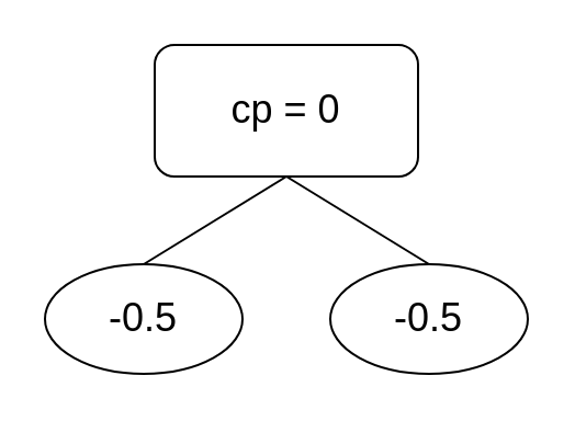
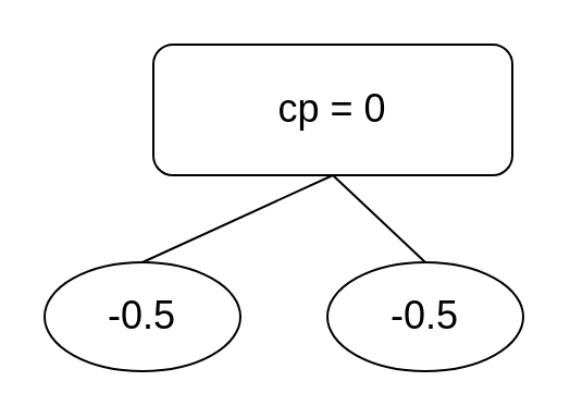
- <mxCell id="2" value="&lt;font style=&quot;font-size: 18px&quot;&gt;cp = 0&lt;/font&gt;" style="rounded=1;whiteSpace=wrap;html=1;" vertex="1" parent="1"><mxGeometry x="70" y="20" width="120" height="60" as="geometry" /></mxCell>
+ <mxCell id="2" value="&lt;font style=&quot;font-size: 18px&quot;&gt;cp = 0&lt;/font&gt;" style="rounded=1;whiteSpace=wrap;html=1;" vertex="1" parent="1"><mxGeometry x="70" y="20" width="165" height="60" as="geometry" /></mxCell>
